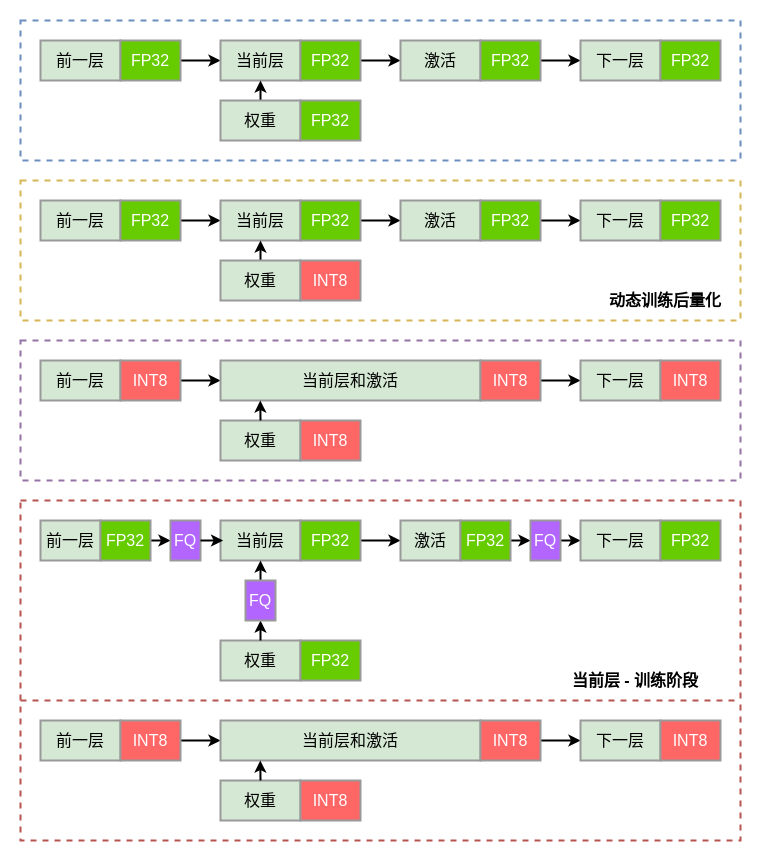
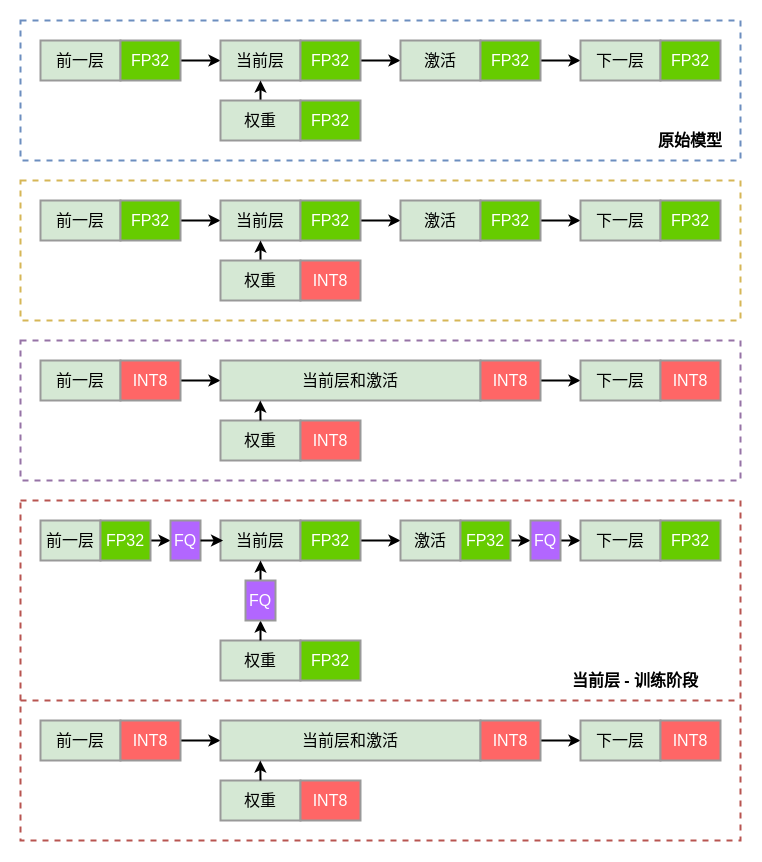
+ <mxCell id="76" value="原始模型" style="text;html=1;align=center;verticalAlign=middle;whiteSpace=wrap;rounded=0;fontSize=16;fontStyle=1" parent="1" vertex="1"><mxGeometry x="640" y="120" width="100" height="40" as="geometry" /></mxCell>
- <mxCell id="77" value="动态训练后量化" style="text;html=1;align=center;verticalAlign=middle;whiteSpace=wrap;rounded=0;fontSize=16;fontStyle=1" parent="1" vertex="1"><mxGeometry x="590" y="280" width="150" height="40" as="geometry" /></mxCell>
